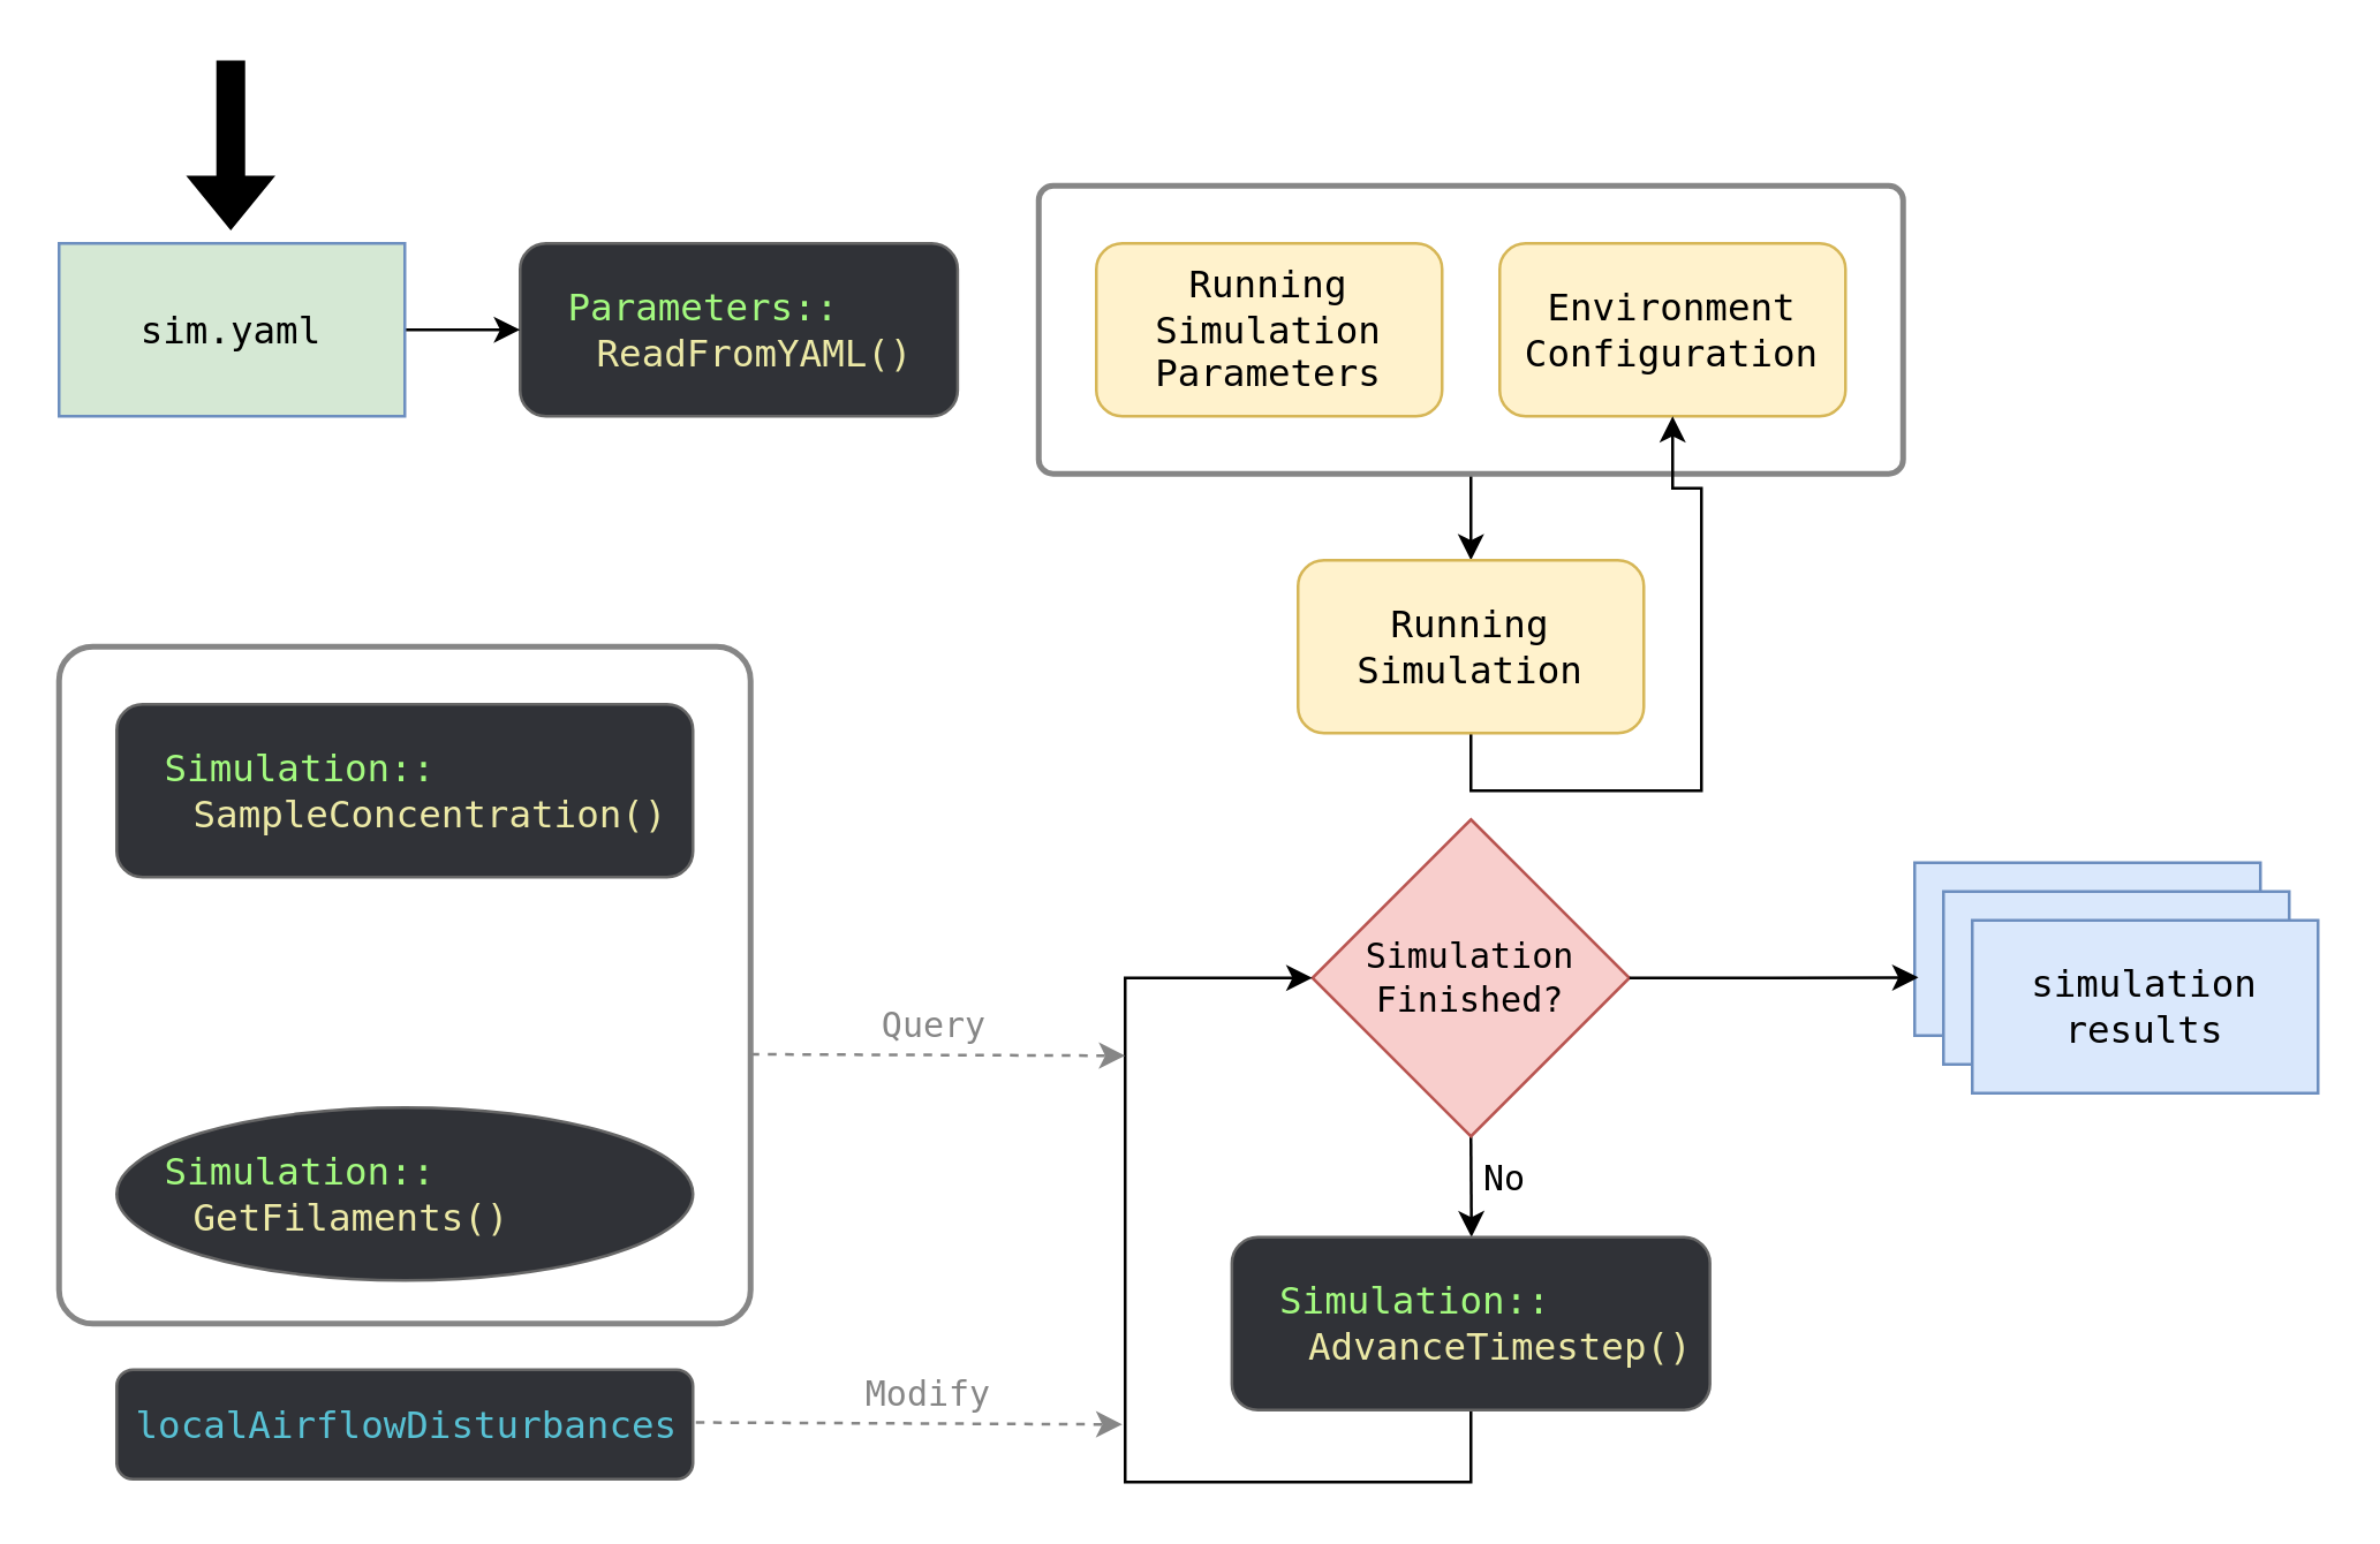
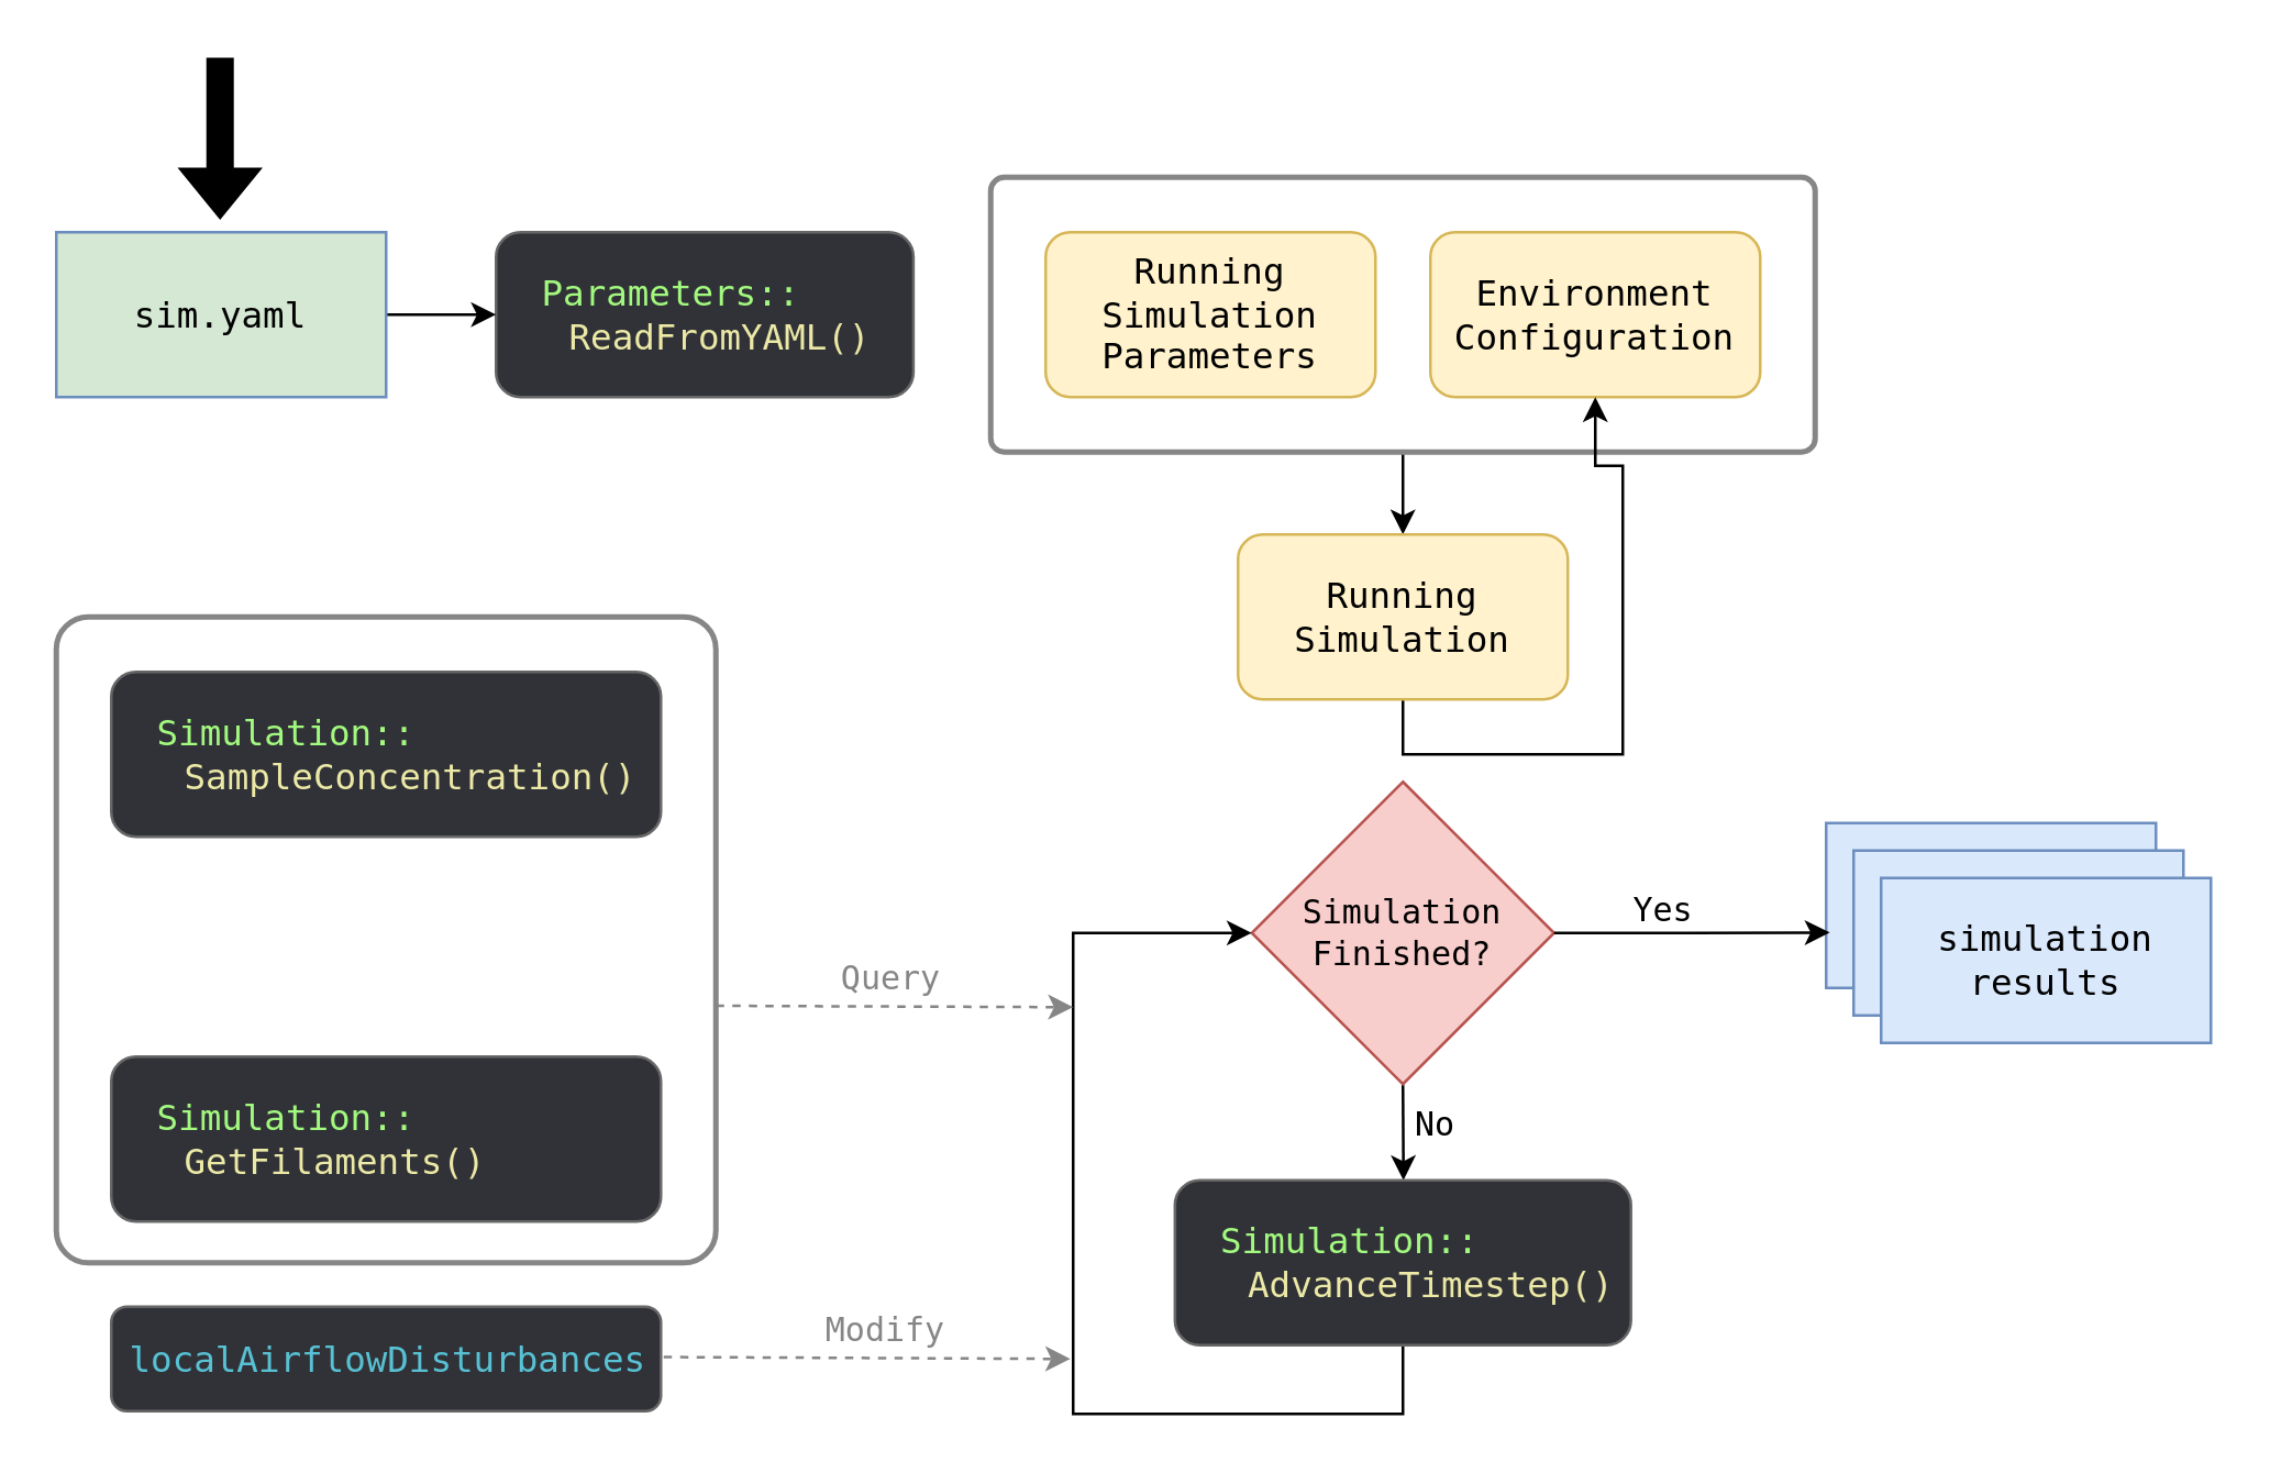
+ <mxCell id="22" value="Yes" style="text;html=1;align=center;verticalAlign=middle;whiteSpace=wrap;rounded=0;fontFamily=Droid Sans Mono, monospace, monospace;" vertex="1" parent="1"><mxGeometry x="575" y="316" width="60" height="30" as="geometry" /></mxCell>
- <mxCell id="24" value="&lt;blockquote style=&quot;margin: 0px 0px 0px 15px; border: none; padding: 0px;&quot;&gt;&lt;font face=&quot;Droid Sans Mono, monospace, monospace&quot; style=&quot;color: rgb(163, 249, 127); font-size: 13px;&quot;&gt;&lt;font style=&quot;&quot;&gt;Simulation&lt;/font&gt;::&lt;/font&gt;&lt;div style=&quot;margin-left: 10px;&quot;&gt;&lt;font face=&quot;Droid Sans Mono, monospace, monospace&quot; style=&quot;color: rgb(236, 233, 166); font-size: 13px;&quot;&gt;GetFilaments()&lt;/font&gt;&lt;/div&gt;&lt;/blockquote&gt;" style="ellipse;whiteSpace=wrap;html=1;fillColor=#303237;strokeColor=#666666;fontColor=#333333;align=left;" vertex="1" parent="1"><mxGeometry x="40" y="384" width="200" height="60" as="geometry" /></mxCell>
+ <mxCell id="24" value="&lt;blockquote style=&quot;margin: 0px 0px 0px 15px; border: none; padding: 0px;&quot;&gt;&lt;font face=&quot;Droid Sans Mono, monospace, monospace&quot; style=&quot;color: rgb(163, 249, 127); font-size: 13px;&quot;&gt;&lt;font style=&quot;&quot;&gt;Simulation&lt;/font&gt;::&lt;/font&gt;&lt;div style=&quot;margin-left: 10px;&quot;&gt;&lt;font face=&quot;Droid Sans Mono, monospace, monospace&quot; style=&quot;color: rgb(236, 233, 166); font-size: 13px;&quot;&gt;GetFilaments()&lt;/font&gt;&lt;/div&gt;&lt;/blockquote&gt;" style="rounded=1;whiteSpace=wrap;html=1;fillColor=#303237;strokeColor=#666666;fontColor=#333333;align=left;" vertex="1" parent="1"><mxGeometry x="40" y="384" width="200" height="60" as="geometry" /></mxCell>
